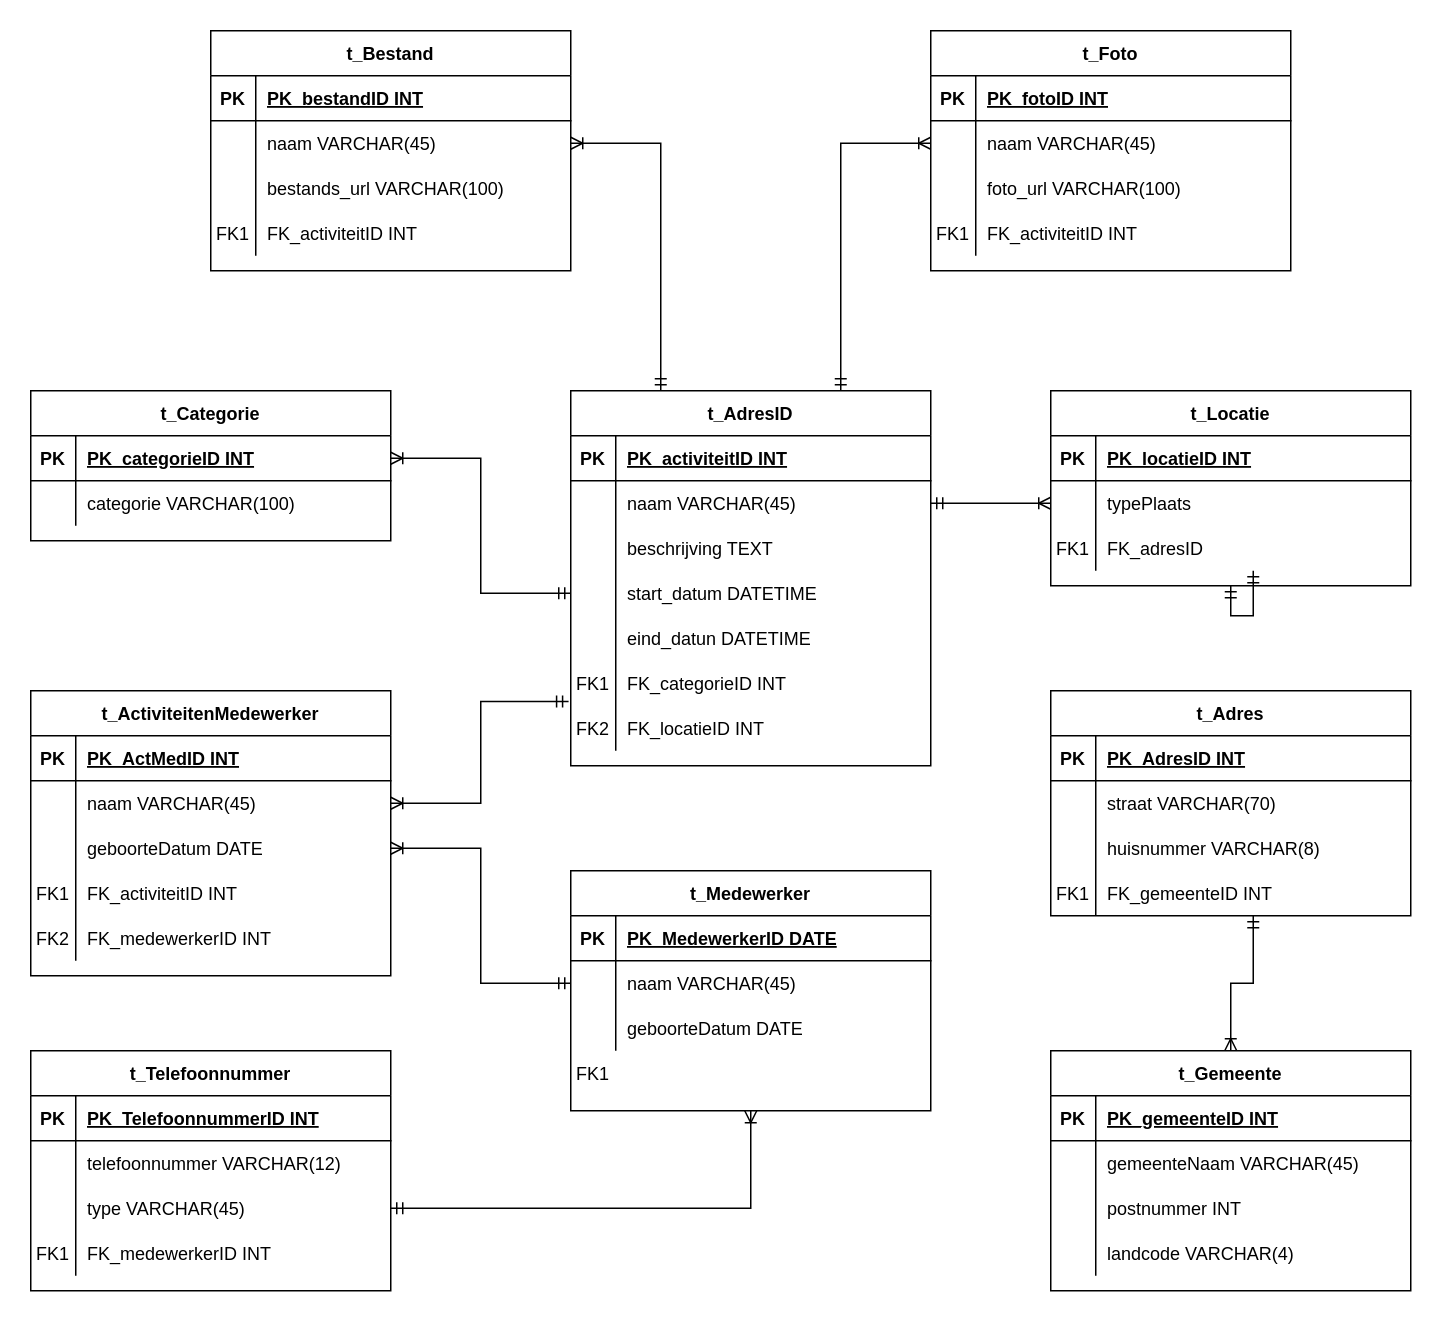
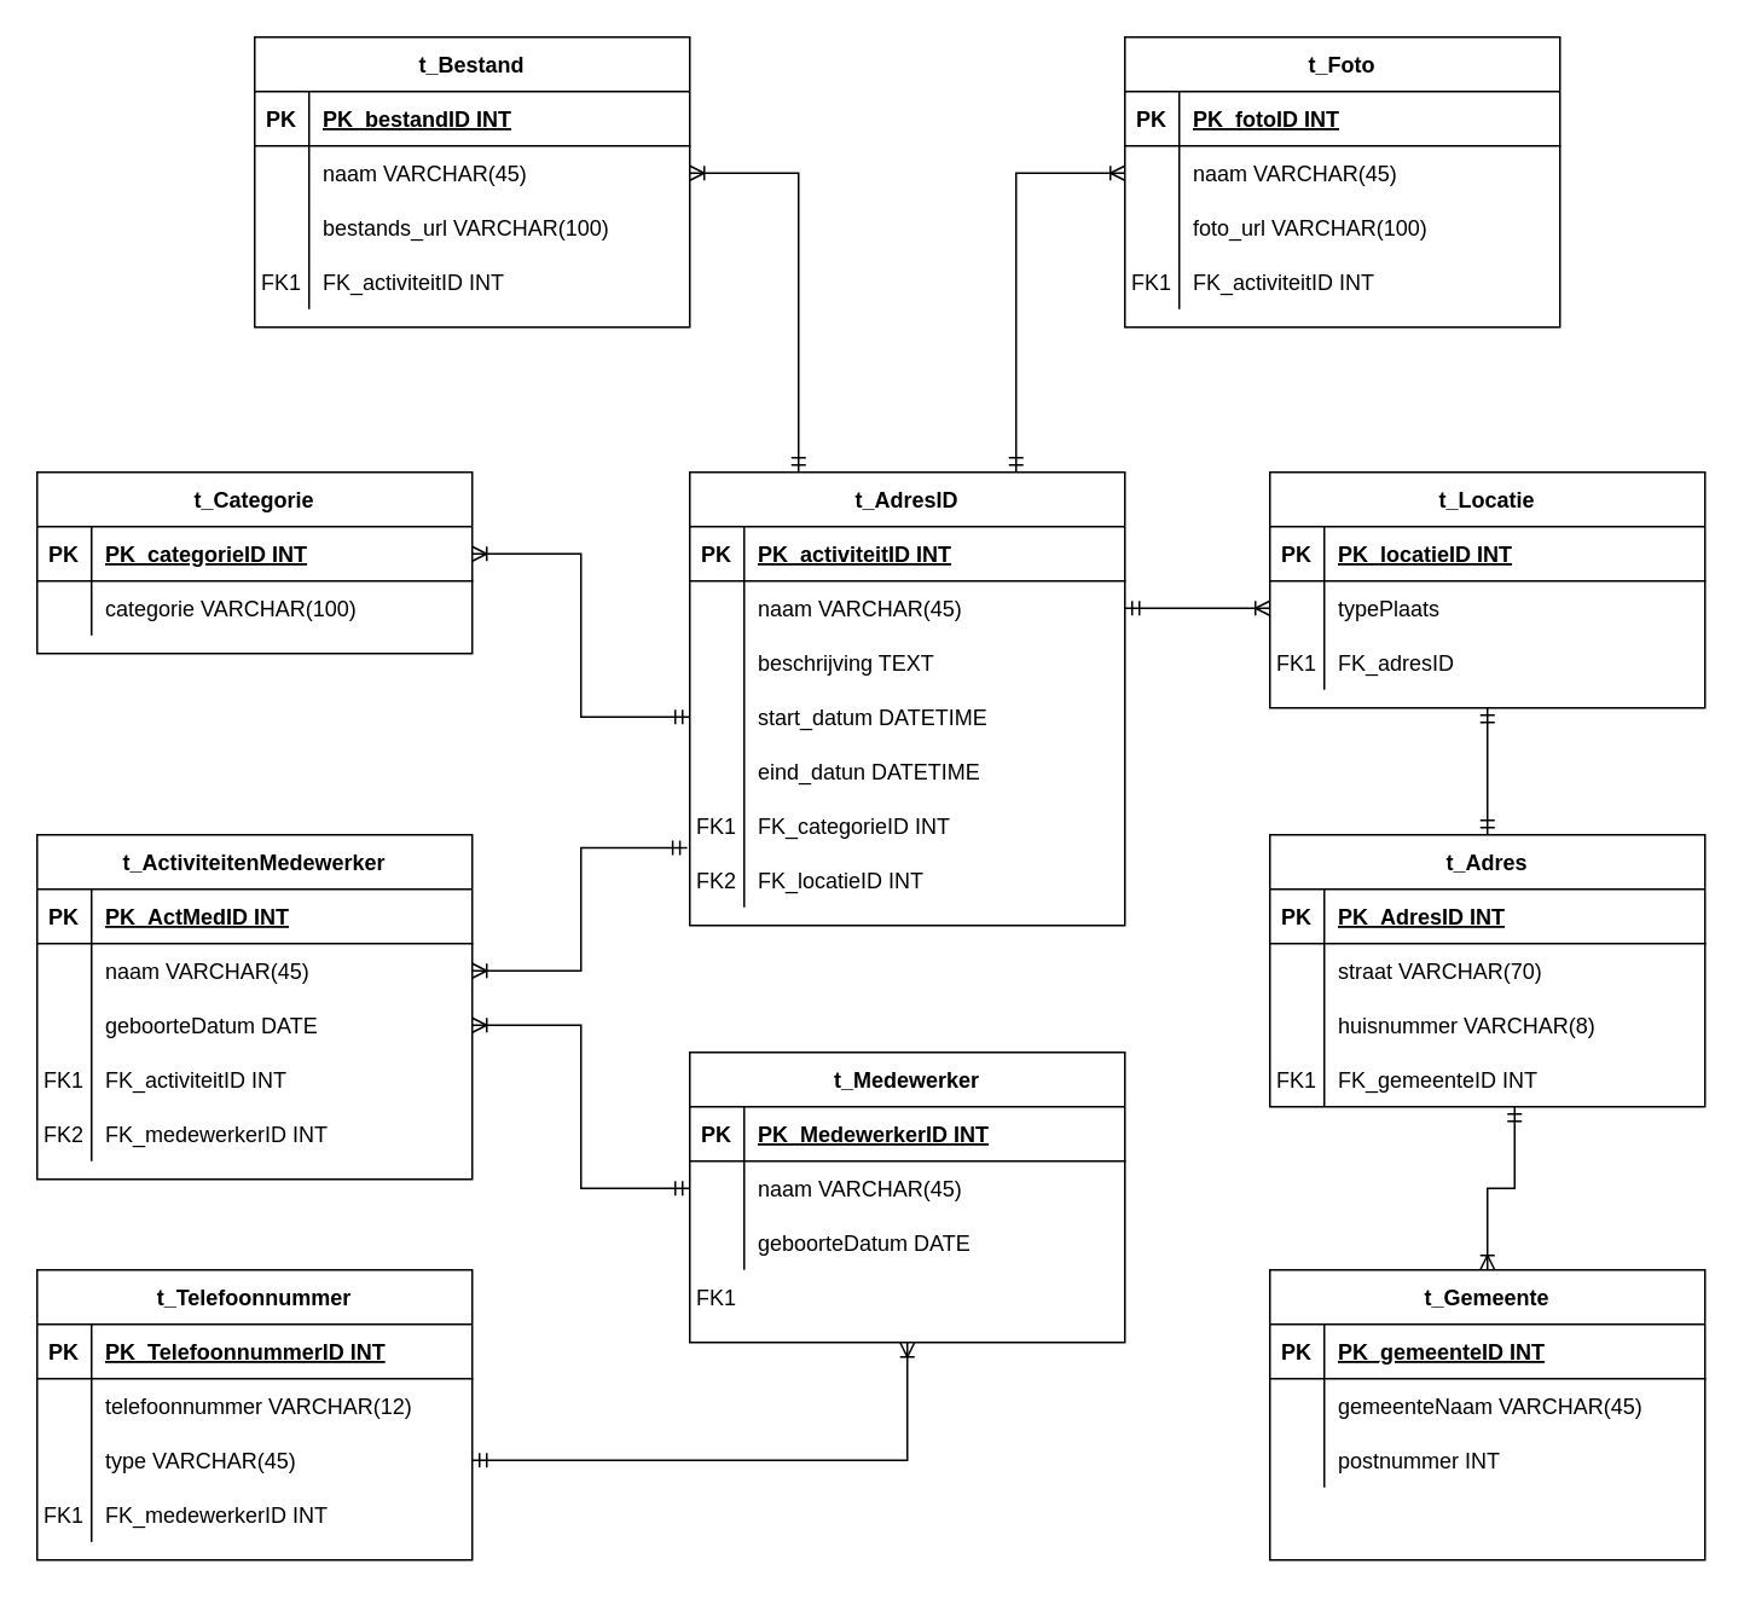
- <mxCell id="115" style="edgeStyle=orthogonalEdgeStyle;rounded=0;orthogonalLoop=1;jettySize=auto;html=1;exitX=0.5;exitY=1;exitDx=0;exitDy=0;startArrow=ERmandOne;startFill=0;endArrow=ERmandOne;endFill=0;" edge="1" parent="1" source="91" target="100"><mxGeometry relative="1" as="geometry"><mxPoint x="840" y="415" as="sourcePoint" /><mxPoint x="780" y="580" as="targetPoint" /></mxGeometry></mxCell>
+ <mxCell id="115" style="edgeStyle=orthogonalEdgeStyle;rounded=0;orthogonalLoop=1;jettySize=auto;html=1;exitX=0.5;exitY=1;exitDx=0;exitDy=0;entryX=0.5;entryY=0;entryDx=0;entryDy=0;startArrow=ERmandOne;startFill=0;endArrow=ERmandOne;endFill=0;" edge="1" parent="1" source="91" target="101"><mxGeometry relative="1" as="geometry"><mxPoint x="840" y="415" as="sourcePoint" /><mxPoint x="780" y="580" as="targetPoint" /></mxGeometry></mxCell>
- <mxCell id="82" value="PK_MedewerkerID DATE" style="shape=partialRectangle;overflow=hidden;connectable=0;fillColor=none;top=0;left=0;bottom=0;right=0;align=left;spacingLeft=6;fontStyle=5;" parent="80" vertex="1"><mxGeometry x="30" width="210" height="30" as="geometry" /></mxCell>
+ <mxCell id="82" value="PK_MedewerkerID INT" style="shape=partialRectangle;overflow=hidden;connectable=0;fillColor=none;top=0;left=0;bottom=0;right=0;align=left;spacingLeft=6;fontStyle=5;" parent="80" vertex="1"><mxGeometry x="30" width="210" height="30" as="geometry" /></mxCell>
- <mxCell id="141" value="landcode VARCHAR(4)" style="shape=partialRectangle;connectable=0;fillColor=none;top=0;left=0;bottom=0;right=0;align=left;spacingLeft=6;overflow=hidden;" parent="139" vertex="1"><mxGeometry x="30" width="210" height="30" as="geometry" /></mxCell>
